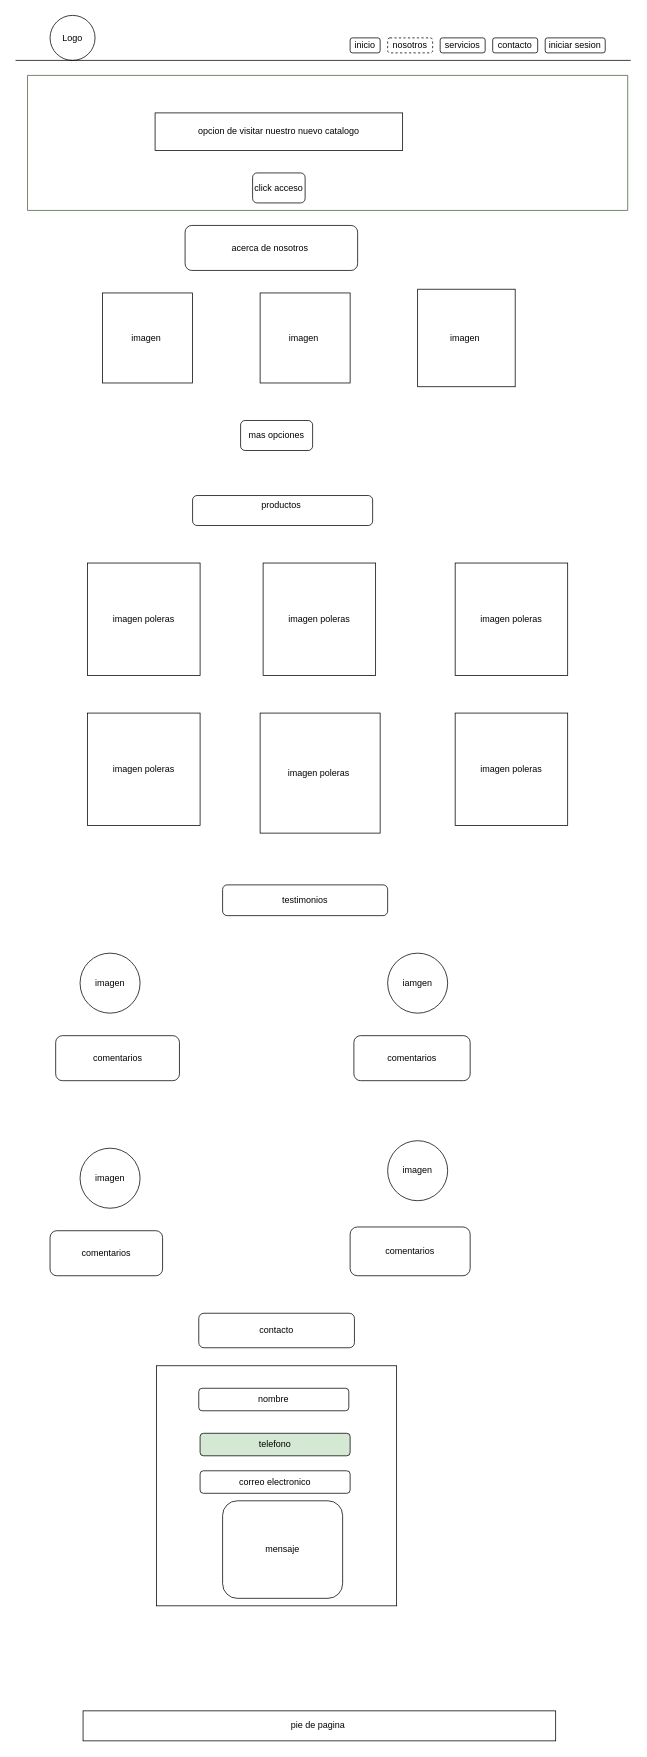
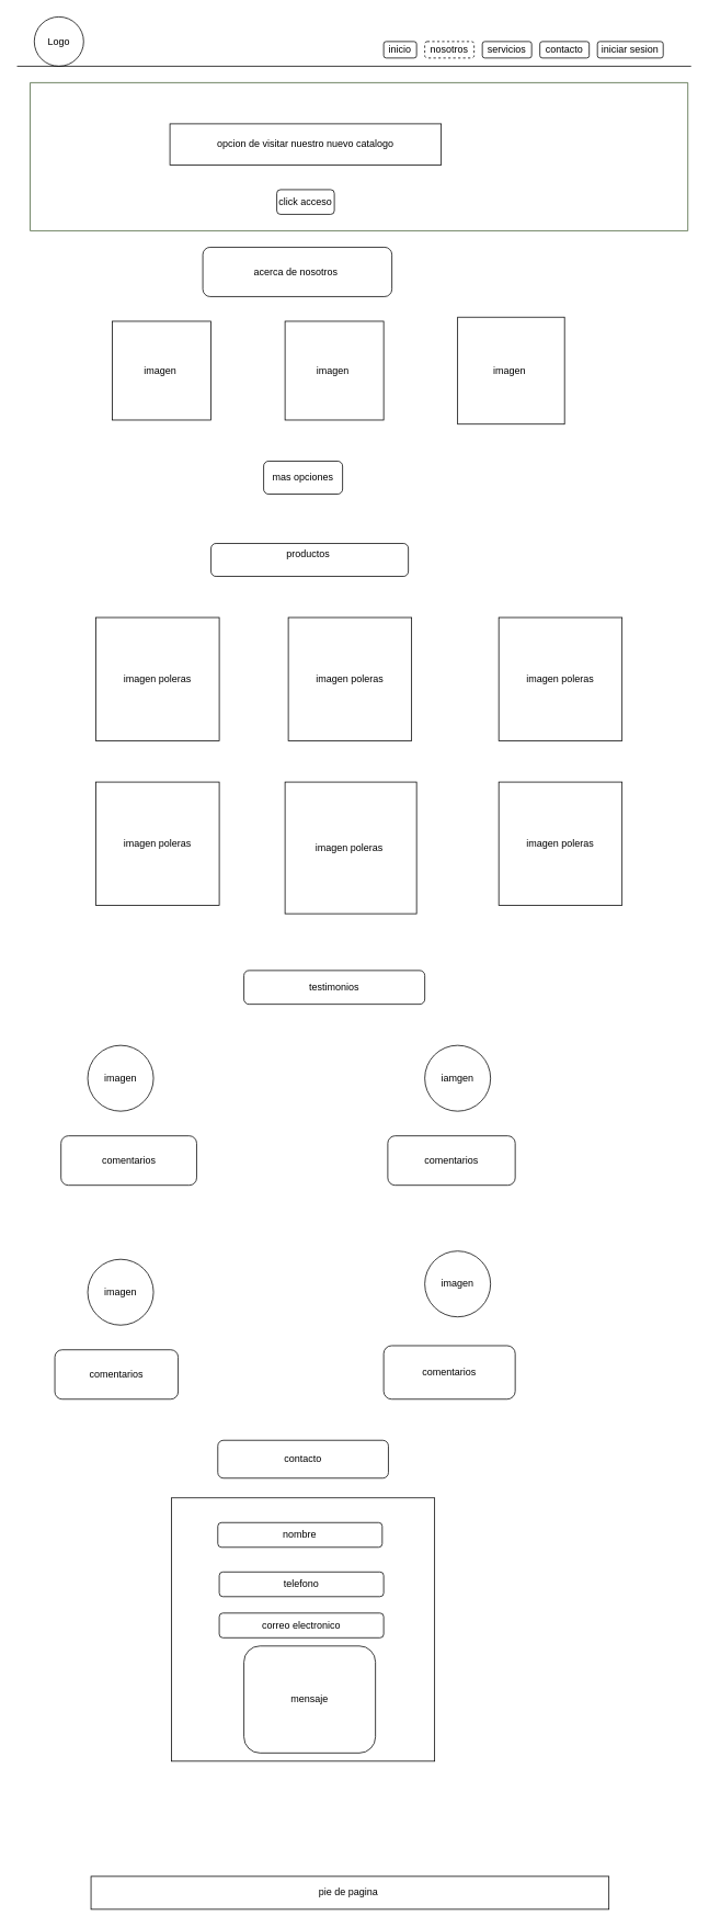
- <mxCell id="2" value="Logo" style="ellipse;whiteSpace=wrap;html=1;aspect=fixed;" vertex="1" parent="1"><mxGeometry x="66" y="20" width="60" height="60" as="geometry" /></mxCell>
+ <mxCell id="2" value="Logo" style="ellipse;whiteSpace=wrap;html=1;aspect=fixed;" vertex="1" parent="1"><mxGeometry x="41" y="20" width="60" height="60" as="geometry" /></mxCell>
- <mxCell id="11" value="click acceso" style="rounded=1;whiteSpace=wrap;html=1;" vertex="1" parent="9"><mxGeometry x="300" y="130" width="70" height="40" as="geometry" /></mxCell>
+ <mxCell id="11" value="click acceso" style="rounded=1;whiteSpace=wrap;html=1;" vertex="1" parent="9"><mxGeometry x="300" y="130" width="70" height="30" as="geometry" /></mxCell>
- <mxCell id="36" value="telefono" style="whiteSpace=wrap;html=1;rounded=1;fillColor=#d5e8d4;" vertex="1" parent="1"><mxGeometry x="266" y="1910" width="200" height="30" as="geometry" /></mxCell>
+ <mxCell id="36" value="telefono" style="whiteSpace=wrap;html=1;rounded=1;" vertex="1" parent="1"><mxGeometry x="266" y="1910" width="200" height="30" as="geometry" /></mxCell>
